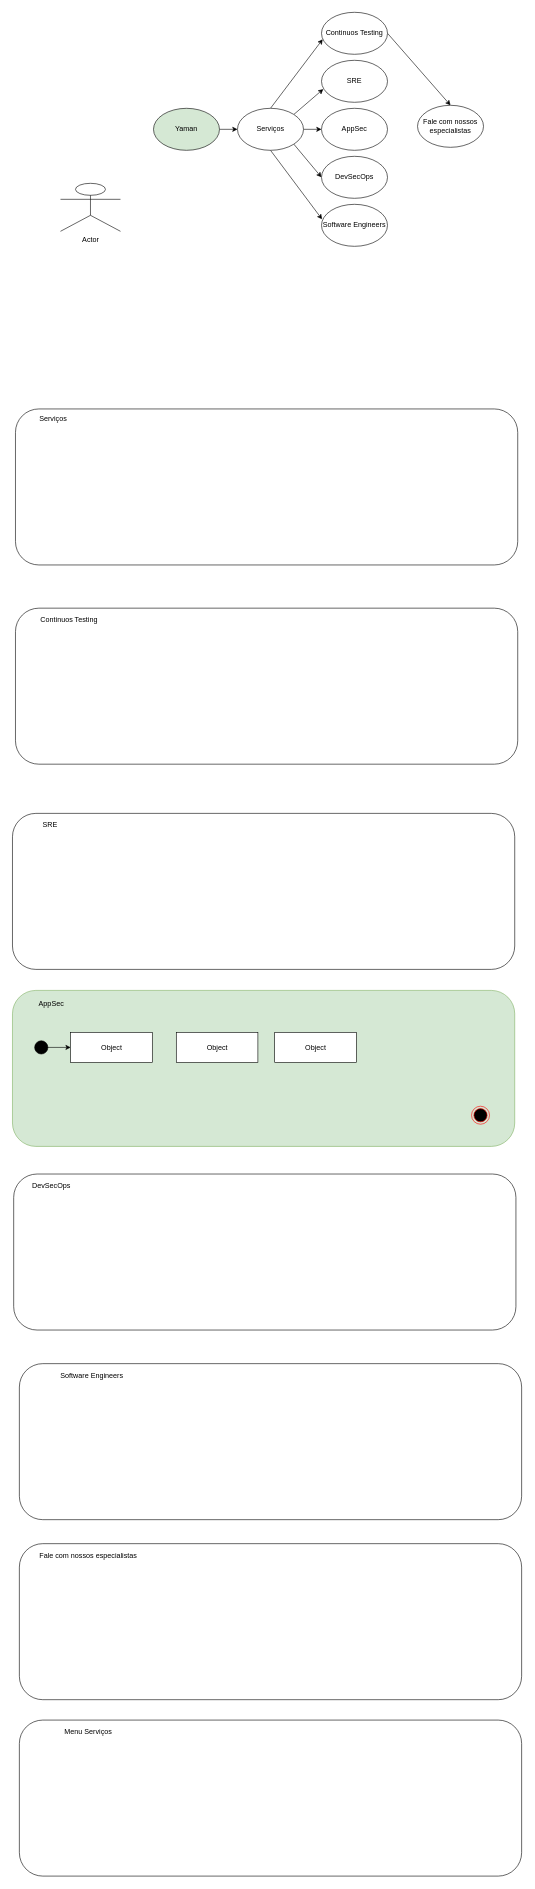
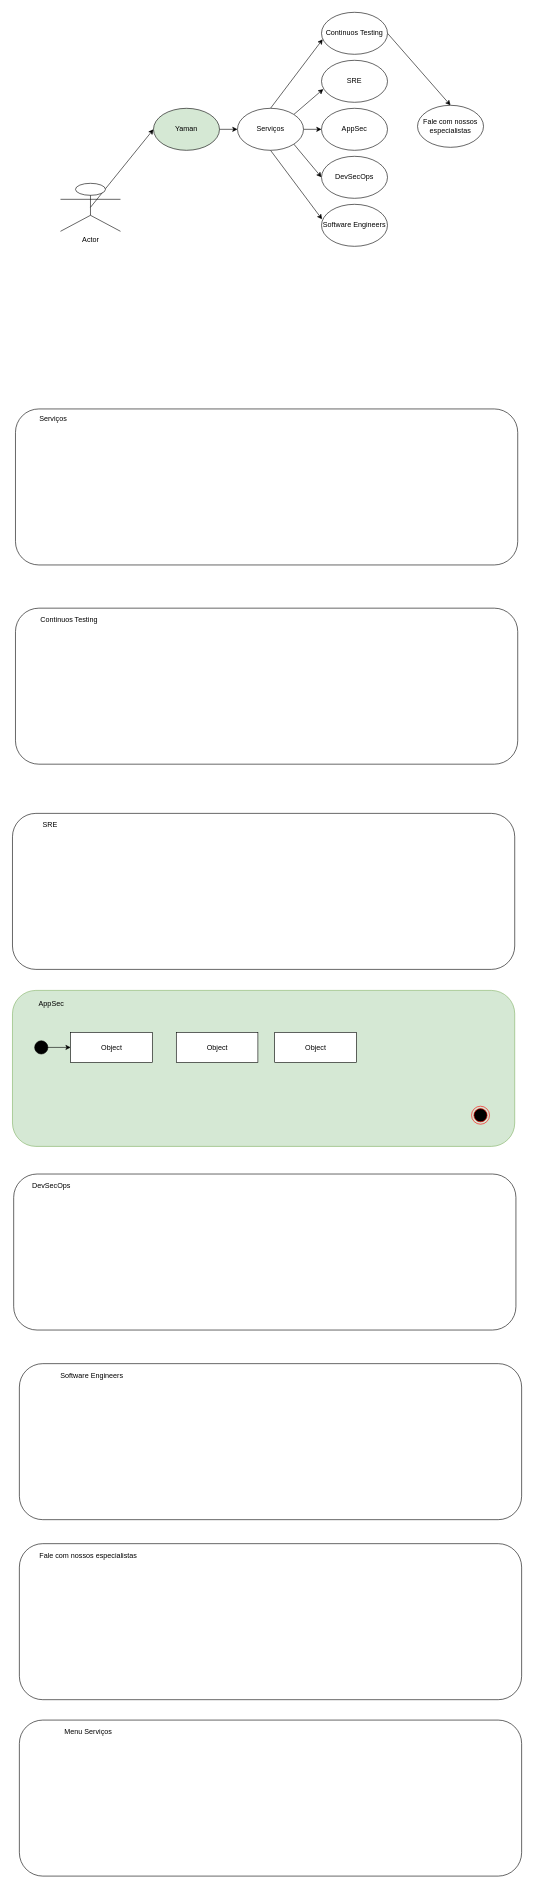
+ <mxCell id="2" style="edgeStyle=none;rounded=0;orthogonalLoop=1;jettySize=auto;html=1;exitX=0.5;exitY=0.5;exitDx=0;exitDy=0;exitPerimeter=0;entryX=0;entryY=0.5;entryDx=0;entryDy=0;" edge="1" parent="1" source="3" target="5"><mxGeometry relative="1" as="geometry" /></mxCell>
